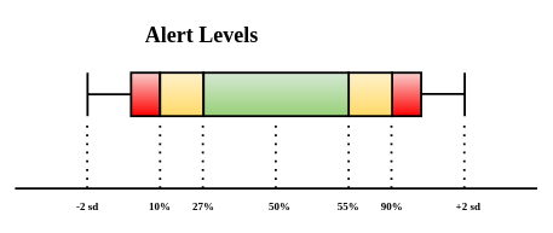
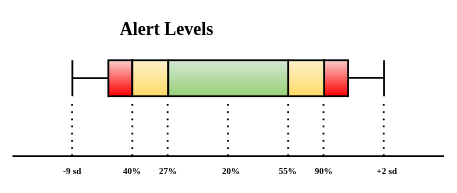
- <mxCell id="14" value="&lt;font face=&quot;Georgia&quot;&gt;&lt;span style=&quot;font-size: 15px;&quot;&gt;-2 sd&lt;/span&gt;&lt;/font&gt;" style="text;html=1;strokeColor=none;fillColor=none;align=center;verticalAlign=middle;whiteSpace=wrap;rounded=0;strokeWidth=3;fontStyle=1" vertex="1" parent="1"><mxGeometry x="100" y="270" width="40" height="30" as="geometry" /></mxCell>
+ <mxCell id="14" value="&lt;font face=&quot;Georgia&quot;&gt;&lt;span style=&quot;font-size: 15px;&quot;&gt;-9 sd&lt;/span&gt;&lt;/font&gt;" style="text;html=1;strokeColor=none;fillColor=none;align=center;verticalAlign=middle;whiteSpace=wrap;rounded=0;strokeWidth=3;fontStyle=1" vertex="1" parent="1"><mxGeometry x="100" y="270" width="40" height="30" as="geometry" /></mxCell>
- <mxCell id="12" value="&lt;font style=&quot;font-size: 15px;&quot; face=&quot;Georgia&quot;&gt;10%&lt;/font&gt;" style="text;html=1;strokeColor=none;fillColor=none;align=center;verticalAlign=middle;whiteSpace=wrap;rounded=0;strokeWidth=3;fontStyle=1" vertex="1" parent="1"><mxGeometry x="200" y="270" width="40" height="30" as="geometry" /></mxCell>
+ <mxCell id="12" value="&lt;font style=&quot;font-size: 15px;&quot; face=&quot;Georgia&quot;&gt;40%&lt;/font&gt;" style="text;html=1;strokeColor=none;fillColor=none;align=center;verticalAlign=middle;whiteSpace=wrap;rounded=0;strokeWidth=3;fontStyle=1" vertex="1" parent="1"><mxGeometry x="200" y="270" width="40" height="30" as="geometry" /></mxCell>
- <mxCell id="7" value="&lt;font style=&quot;font-size: 15px;&quot; face=&quot;Georgia&quot;&gt;50%&lt;/font&gt;" style="text;html=1;strokeColor=none;fillColor=none;align=center;verticalAlign=middle;whiteSpace=wrap;rounded=0;strokeWidth=3;fontStyle=1" vertex="1" parent="1"><mxGeometry x="365" y="270" width="40" height="30" as="geometry" /></mxCell>
+ <mxCell id="7" value="&lt;font style=&quot;font-size: 15px;&quot; face=&quot;Georgia&quot;&gt;20%&lt;/font&gt;" style="text;html=1;strokeColor=none;fillColor=none;align=center;verticalAlign=middle;whiteSpace=wrap;rounded=0;strokeWidth=3;fontStyle=1" vertex="1" parent="1"><mxGeometry x="365" y="270" width="40" height="30" as="geometry" /></mxCell>
